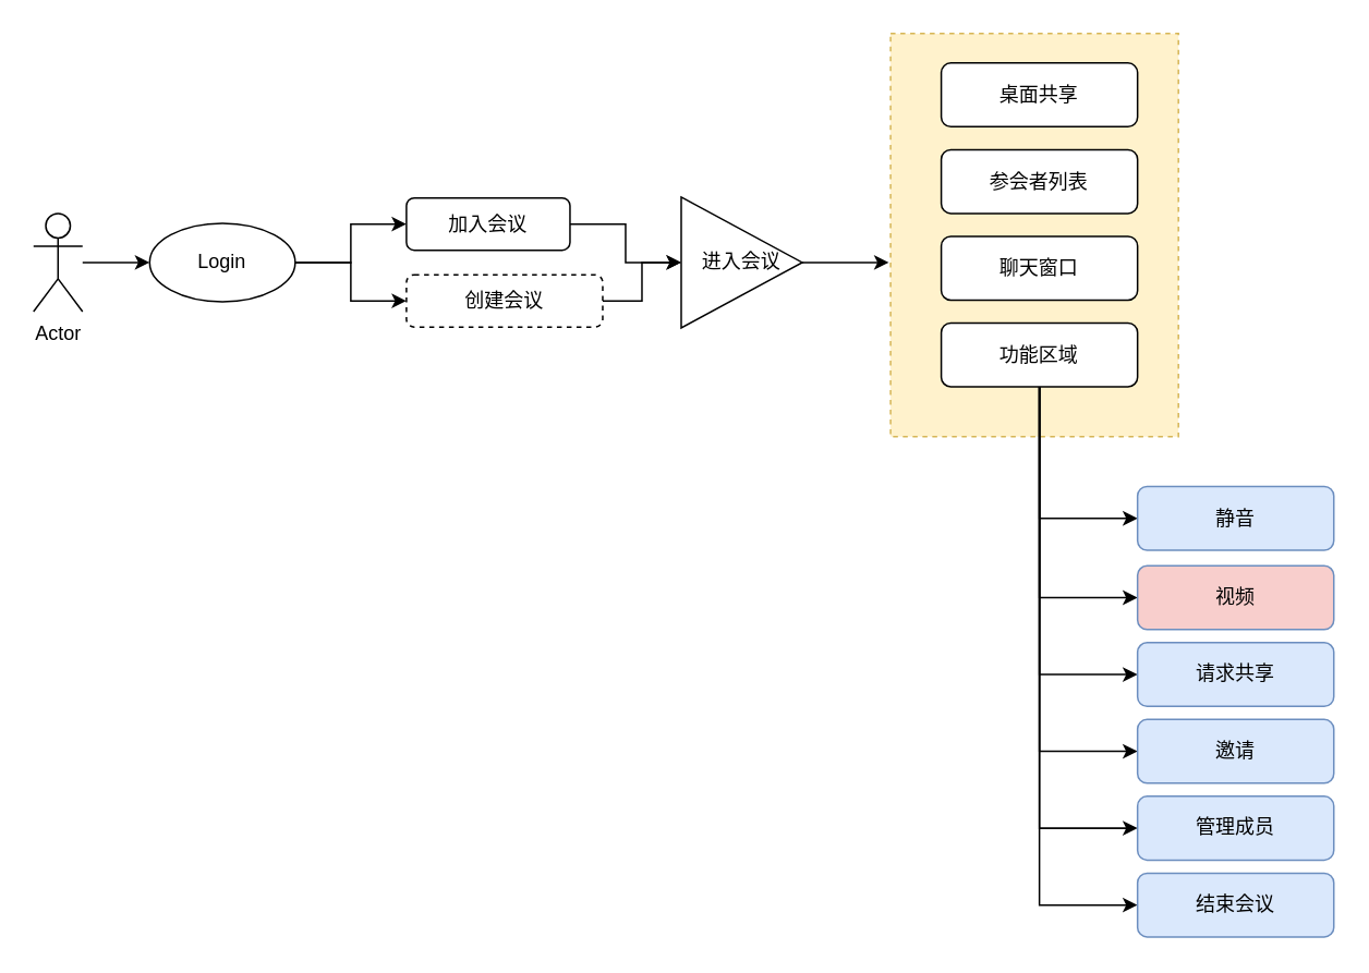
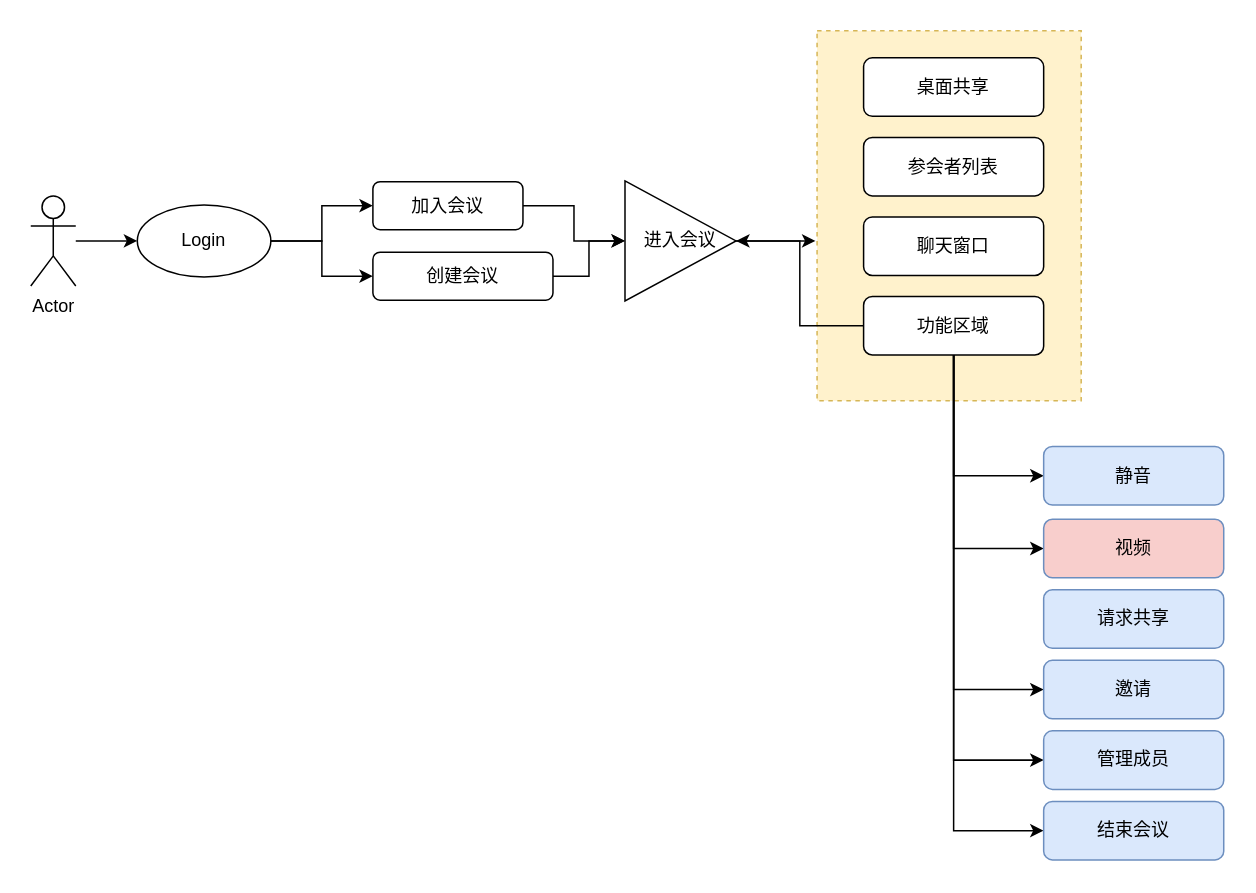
- <mxCell id="9" value="创建会议" style="rounded=1;whiteSpace=wrap;html=1;dashed=1;" parent="1" vertex="1"><mxGeometry x="248" y="167.5" width="120" height="32" as="geometry" /></mxCell>
+ <mxCell id="9" value="创建会议" style="rounded=1;whiteSpace=wrap;html=1;" parent="1" vertex="1"><mxGeometry x="248" y="167.5" width="120" height="32" as="geometry" /></mxCell>
- <mxCell id="16" style="edgeStyle=orthogonalEdgeStyle;rounded=0;orthogonalLoop=1;jettySize=auto;html=1;entryX=0;entryY=0.5;entryDx=0;entryDy=0;" parent="1" source="22" target="25" edge="1"><mxGeometry relative="1" as="geometry" /></mxCell>
+ <mxCell id="16" style="edgeStyle=orthogonalEdgeStyle;rounded=0;orthogonalLoop=1;jettySize=auto;html=1;" parent="1" source="22" target="13" edge="1"><mxGeometry relative="1" as="geometry" /></mxCell>
